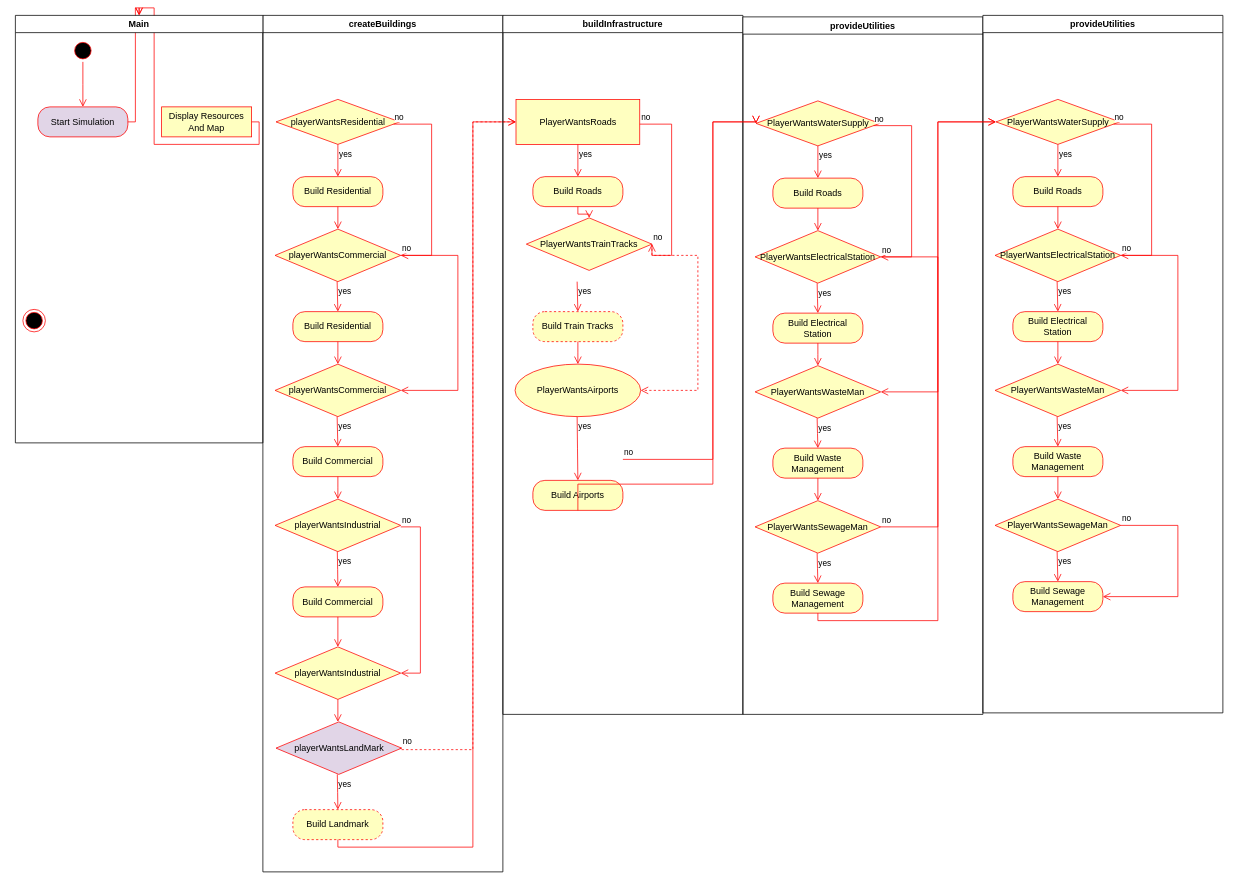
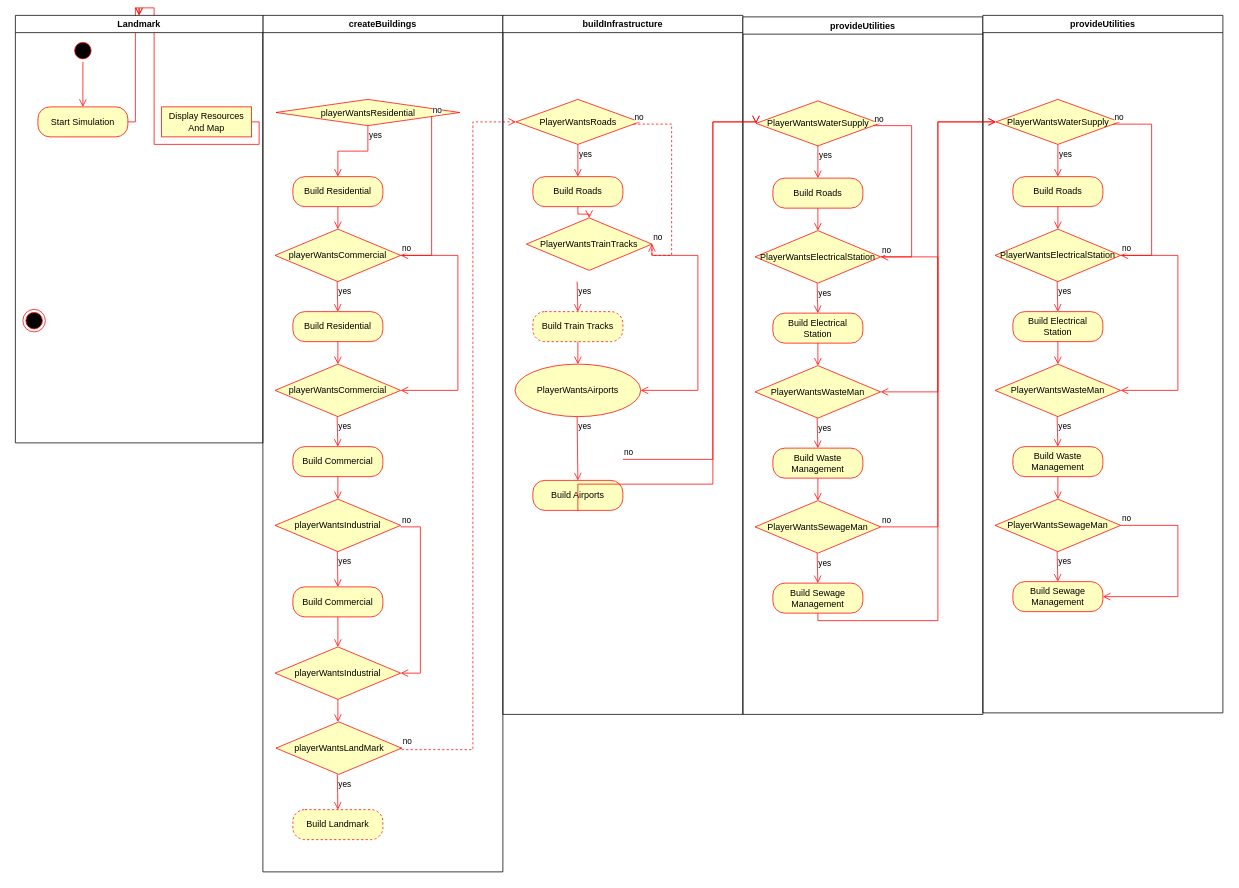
- <mxCell id="29" value="Main" style="swimlane;whiteSpace=wrap" vertex="1" parent="1"><mxGeometry x="20" y="20" width="330" height="570" as="geometry" /></mxCell>
+ <mxCell id="29" value="Landmark" style="swimlane;whiteSpace=wrap" vertex="1" parent="1"><mxGeometry x="20" y="20" width="330" height="570" as="geometry" /></mxCell>
- <mxCell id="24" value="Start Simulation" style="rounded=1;whiteSpace=wrap;html=1;arcSize=40;fontColor=#000000;fillColor=#e1d5e7;strokeColor=#ff0000;" vertex="1" parent="1"><mxGeometry x="50" y="142" width="120" height="40" as="geometry" /></mxCell>
+ <mxCell id="24" value="Start Simulation" style="rounded=1;whiteSpace=wrap;html=1;arcSize=40;fontColor=#000000;fillColor=#ffffc0;strokeColor=#ff0000;" vertex="1" parent="1"><mxGeometry x="50" y="142" width="120" height="40" as="geometry" /></mxCell>
- <mxCell id="3" value="playerWantsResidential" style="rhombus;whiteSpace=wrap;html=1;fontColor=#000000;fillColor=#ffffc0;strokeColor=#ff0000;" vertex="1" parent="2"><mxGeometry x="17.5" y="112" width="165" height="60" as="geometry" /></mxCell>
+ <mxCell id="3" value="playerWantsResidential" style="rhombus;whiteSpace=wrap;html=1;fontColor=#000000;fillColor=#ffffc0;strokeColor=#ff0000;" vertex="1" parent="2"><mxGeometry x="17.5" y="112" width="245" height="35" as="geometry" /></mxCell>
- <mxCell id="38" value="PlayerWantsRoads" style="whiteSpace=wrap;html=1;fontColor=#000000;fillColor=#ffffc0;strokeColor=#ff0000;rounded=0;" vertex="1" parent="37"><mxGeometry x="17.5" y="112" width="165" height="60" as="geometry" /></mxCell>
+ <mxCell id="38" value="PlayerWantsRoads" style="rhombus;whiteSpace=wrap;html=1;fontColor=#000000;fillColor=#ffffc0;strokeColor=#ff0000;" vertex="1" parent="37"><mxGeometry x="17.5" y="112" width="165" height="60" as="geometry" /></mxCell>
- <mxCell id="39" value="no" style="edgeStyle=orthogonalEdgeStyle;html=1;align=left;verticalAlign=bottom;endArrow=open;endSize=8;strokeColor=#ff0000;rounded=0;entryX=1;entryY=0.5;entryDx=0;entryDy=0;" edge="1" parent="37" source="38" target="40"><mxGeometry x="-1" relative="1" as="geometry"><mxPoint x="225" y="245" as="targetPoint" /><Array as="points"><mxPoint x="225" y="145" /><mxPoint x="225" y="320" /></Array></mxGeometry></mxCell>
+ <mxCell id="39" value="no" style="edgeStyle=orthogonalEdgeStyle;html=1;align=left;verticalAlign=bottom;endArrow=open;endSize=8;strokeColor=#ff0000;rounded=0;entryX=1;entryY=0.5;entryDx=0;entryDy=0;dashed=1;" edge="1" parent="37" source="38" target="40"><mxGeometry x="-1" relative="1" as="geometry"><mxPoint x="225" y="245" as="targetPoint" /><Array as="points"><mxPoint x="225" y="145" /><mxPoint x="225" y="320" /></Array></mxGeometry></mxCell>
- <mxCell id="47" value="no" style="edgeStyle=orthogonalEdgeStyle;html=1;align=left;verticalAlign=bottom;endArrow=open;endSize=8;strokeColor=#ff0000;rounded=0;exitX=1;exitY=0.5;exitDx=0;exitDy=0;entryX=1;entryY=0.5;entryDx=0;entryDy=0;dashed=1;" edge="1" parent="37" source="40" target="48"><mxGeometry x="-1" relative="1" as="geometry"><mxPoint x="210" y="430" as="targetPoint" /><mxPoint x="480" y="205" as="sourcePoint" /><Array as="points"><mxPoint x="260" y="320" /><mxPoint x="260" y="500" /></Array></mxGeometry></mxCell>
+ <mxCell id="47" value="no" style="edgeStyle=orthogonalEdgeStyle;html=1;align=left;verticalAlign=bottom;endArrow=open;endSize=8;strokeColor=#ff0000;rounded=0;exitX=1;exitY=0.5;exitDx=0;exitDy=0;entryX=1;entryY=0.5;entryDx=0;entryDy=0;" edge="1" parent="37" source="40" target="48"><mxGeometry x="-1" relative="1" as="geometry"><mxPoint x="210" y="430" as="targetPoint" /><mxPoint x="480" y="205" as="sourcePoint" /><Array as="points"><mxPoint x="260" y="320" /><mxPoint x="260" y="500" /></Array></mxGeometry></mxCell>
- <mxCell id="21" value="playerWantsLandMark" style="rhombus;whiteSpace=wrap;html=1;fontColor=#000000;fillColor=#e1d5e7;strokeColor=#ff0000;" vertex="1" parent="2"><mxGeometry x="17.5" y="942" width="167.5" height="70" as="geometry" /></mxCell>
+ <mxCell id="21" value="playerWantsLandMark" style="rhombus;whiteSpace=wrap;html=1;fontColor=#000000;fillColor=#ffffc0;strokeColor=#ff0000;" vertex="1" parent="2"><mxGeometry x="17.5" y="942" width="167.5" height="70" as="geometry" /></mxCell>
- <mxCell id="36" value="" style="edgeStyle=orthogonalEdgeStyle;html=1;verticalAlign=bottom;endArrow=open;endSize=8;strokeColor=#ff0000;rounded=0;exitX=0.5;exitY=1;exitDx=0;exitDy=0;entryX=0;entryY=0.5;entryDx=0;entryDy=0;" edge="1" parent="1" source="34" target="38"><mxGeometry relative="1" as="geometry"><mxPoint x="620" y="452" as="targetPoint" /><Array as="points"><mxPoint x="450" y="1129" /><mxPoint x="630" y="1129" /><mxPoint x="630" y="162" /></Array><mxPoint x="445" y="1119" as="sourcePoint" /></mxGeometry></mxCell>
